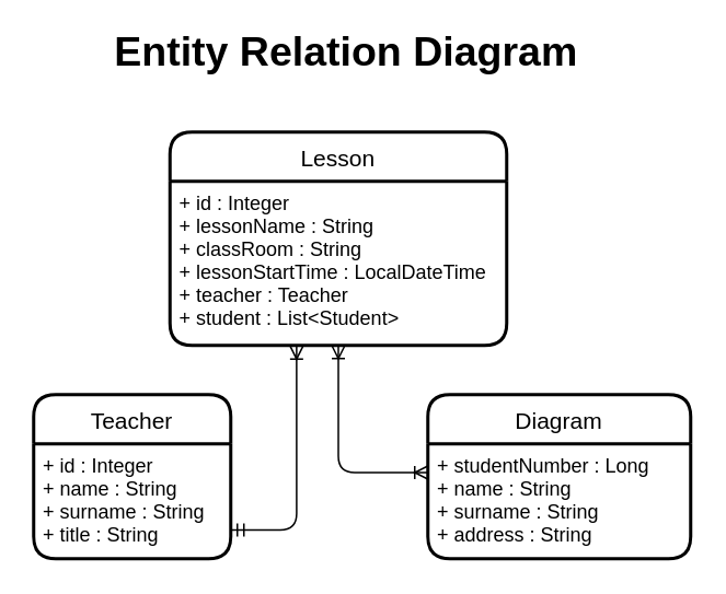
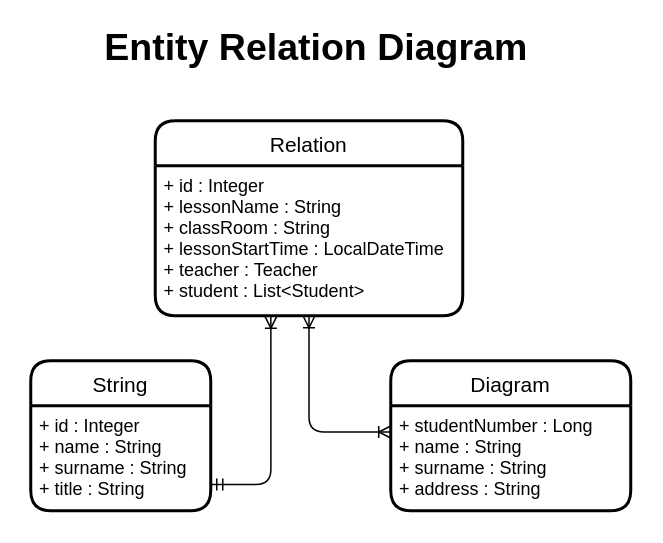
- <mxCell id="4" value="Lesson" style="swimlane;childLayout=stackLayout;horizontal=1;startSize=30;horizontalStack=0;rounded=1;fontSize=14;fontStyle=0;strokeWidth=2;resizeParent=0;resizeLast=1;shadow=0;dashed=0;align=center;" parent="1" vertex="1"><mxGeometry x="103" y="80" width="205" height="130" as="geometry" /></mxCell>
+ <mxCell id="4" value="Relation" style="swimlane;childLayout=stackLayout;horizontal=1;startSize=30;horizontalStack=0;rounded=1;fontSize=14;fontStyle=0;strokeWidth=2;resizeParent=0;resizeLast=1;shadow=0;dashed=0;align=center;" parent="1" vertex="1"><mxGeometry x="103" y="80" width="205" height="130" as="geometry" /></mxCell>
- <mxCell id="2" value="Teacher" style="swimlane;childLayout=stackLayout;horizontal=1;startSize=30;horizontalStack=0;rounded=1;fontSize=14;fontStyle=0;strokeWidth=2;resizeParent=0;resizeLast=1;shadow=0;dashed=0;align=center;" parent="1" vertex="1"><mxGeometry x="20" y="240" width="120" height="100" as="geometry" /></mxCell>
+ <mxCell id="2" value="String" style="swimlane;childLayout=stackLayout;horizontal=1;startSize=30;horizontalStack=0;rounded=1;fontSize=14;fontStyle=0;strokeWidth=2;resizeParent=0;resizeLast=1;shadow=0;dashed=0;align=center;" parent="1" vertex="1"><mxGeometry x="20" y="240" width="120" height="100" as="geometry" /></mxCell>
